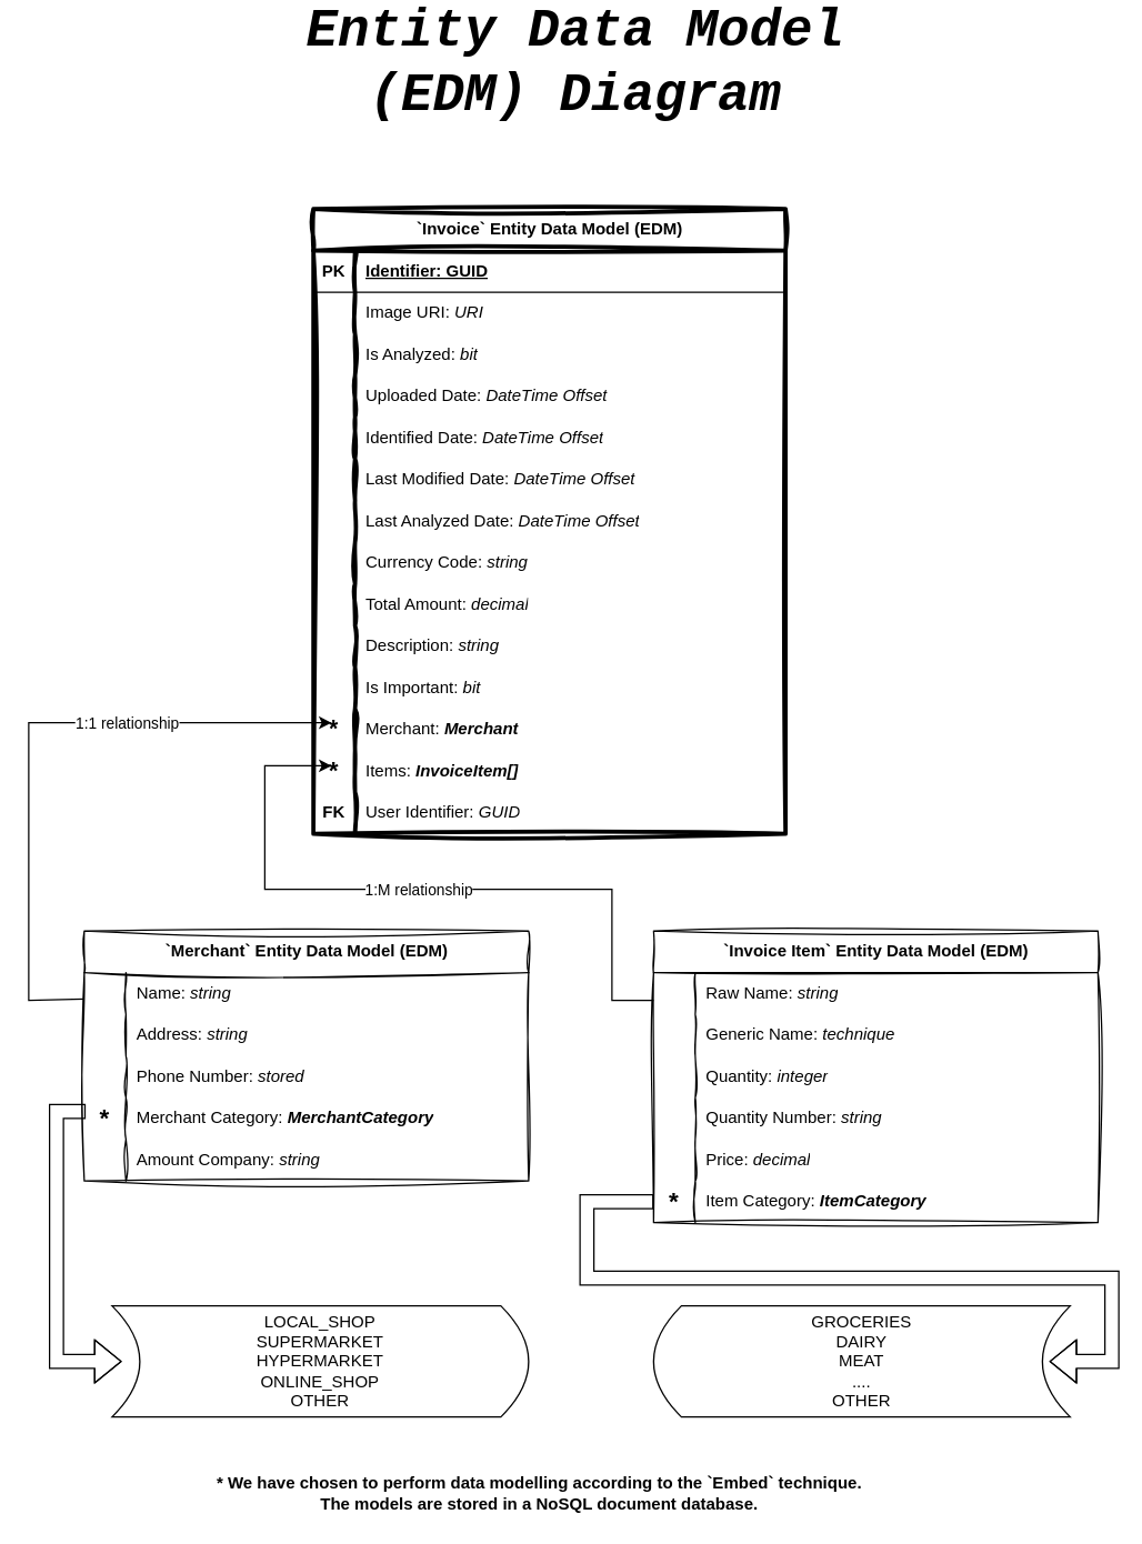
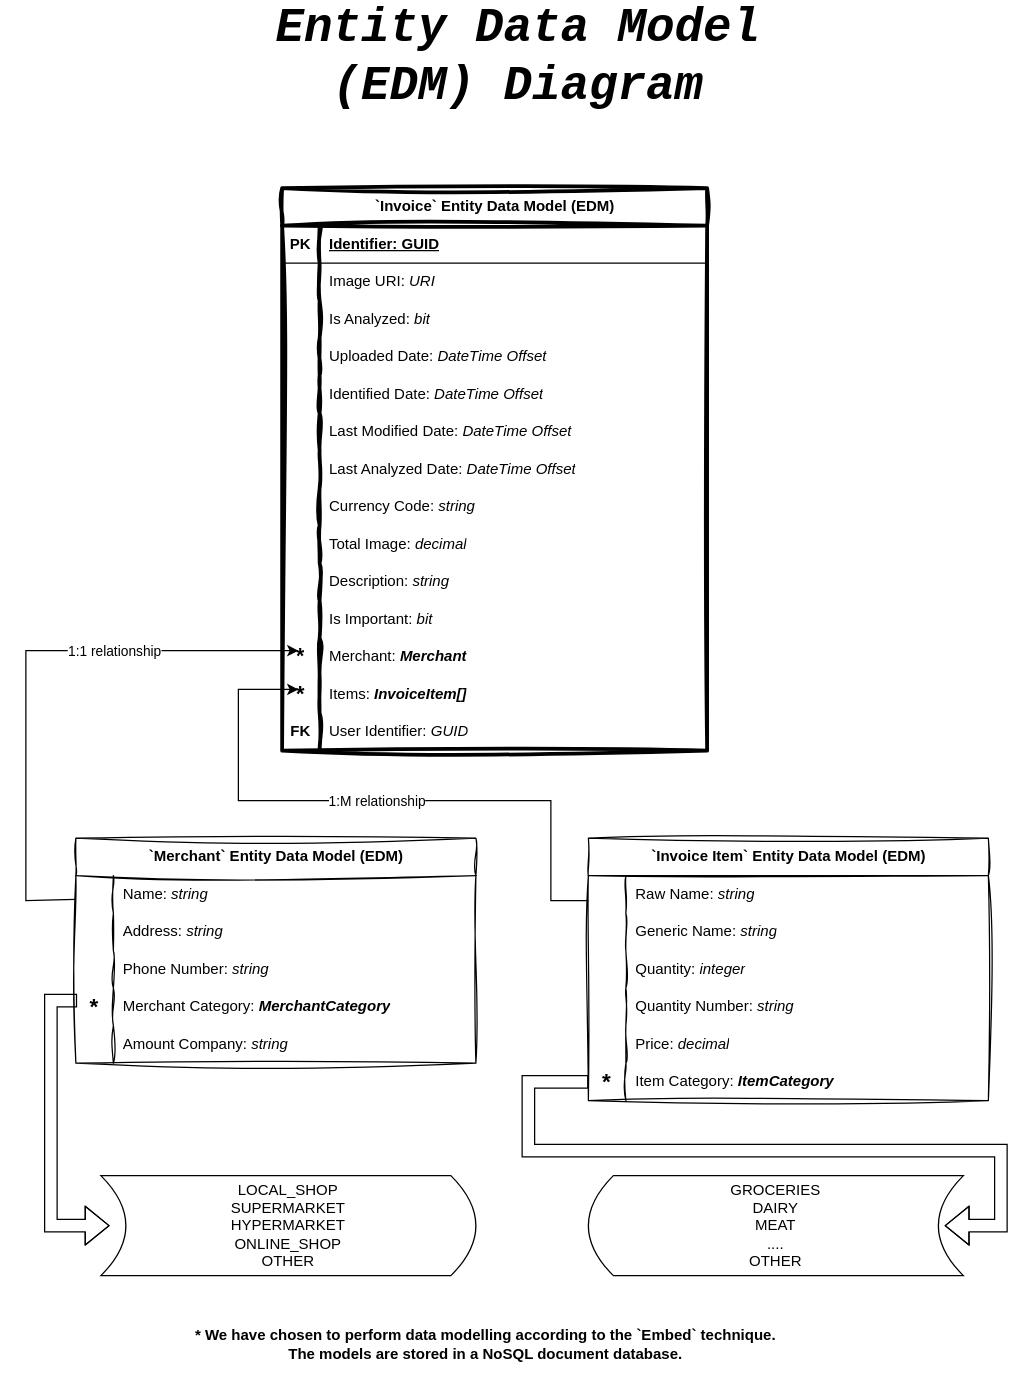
- <mxCell id="29" value="Total Amount: &lt;i&gt;decimal&lt;/i&gt;" style="shape=partialRectangle;connectable=0;fillColor=none;top=0;left=0;bottom=0;right=0;align=left;spacingLeft=6;overflow=hidden;whiteSpace=wrap;html=1;" vertex="1" parent="27"><mxGeometry x="30" width="310" height="30" as="geometry"><mxRectangle width="310" height="30" as="alternateBounds" /></mxGeometry></mxCell>
+ <mxCell id="29" value="Total Image: &lt;i&gt;decimal&lt;/i&gt;" style="shape=partialRectangle;connectable=0;fillColor=none;top=0;left=0;bottom=0;right=0;align=left;spacingLeft=6;overflow=hidden;whiteSpace=wrap;html=1;" vertex="1" parent="27"><mxGeometry x="30" width="310" height="30" as="geometry"><mxRectangle width="310" height="30" as="alternateBounds" /></mxGeometry></mxCell>
- <mxCell id="70" value="Generic Name: &lt;i&gt;technique&lt;/i&gt;" style="shape=partialRectangle;connectable=0;fillColor=none;top=0;left=0;bottom=0;right=0;align=left;spacingLeft=6;overflow=hidden;whiteSpace=wrap;html=1;" vertex="1" parent="68"><mxGeometry x="30" width="290" height="30" as="geometry"><mxRectangle width="290" height="30" as="alternateBounds" /></mxGeometry></mxCell>
+ <mxCell id="70" value="Generic Name: &lt;i&gt;string&lt;/i&gt;" style="shape=partialRectangle;connectable=0;fillColor=none;top=0;left=0;bottom=0;right=0;align=left;spacingLeft=6;overflow=hidden;whiteSpace=wrap;html=1;" vertex="1" parent="68"><mxGeometry x="30" width="290" height="30" as="geometry"><mxRectangle width="290" height="30" as="alternateBounds" /></mxGeometry></mxCell>
- <mxCell id="54" value="Phone Number: &lt;i&gt;stored&lt;/i&gt;" style="shape=partialRectangle;connectable=0;fillColor=none;top=0;left=0;bottom=0;right=0;align=left;spacingLeft=6;overflow=hidden;whiteSpace=wrap;html=1;" vertex="1" parent="52"><mxGeometry x="30" width="290" height="30" as="geometry"><mxRectangle width="290" height="30" as="alternateBounds" /></mxGeometry></mxCell>
+ <mxCell id="54" value="Phone Number: &lt;i&gt;string&lt;/i&gt;" style="shape=partialRectangle;connectable=0;fillColor=none;top=0;left=0;bottom=0;right=0;align=left;spacingLeft=6;overflow=hidden;whiteSpace=wrap;html=1;" vertex="1" parent="52"><mxGeometry x="30" width="290" height="30" as="geometry"><mxRectangle width="290" height="30" as="alternateBounds" /></mxGeometry></mxCell>
